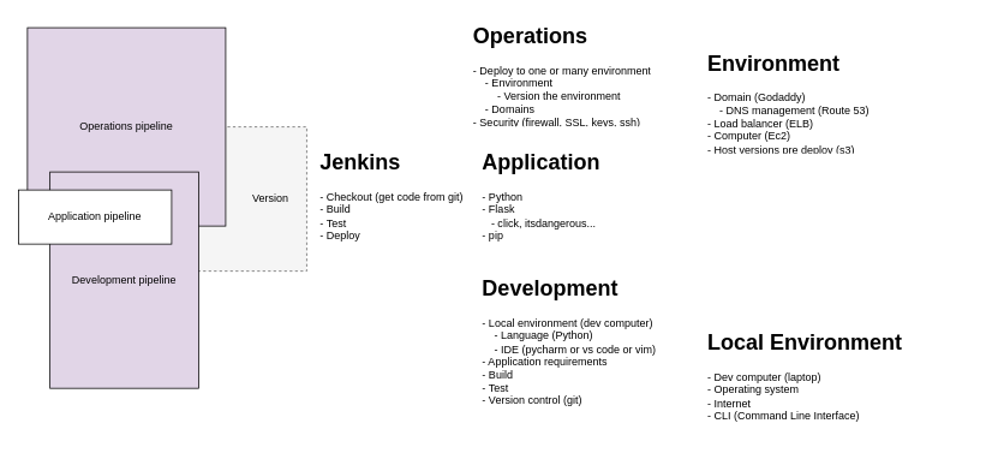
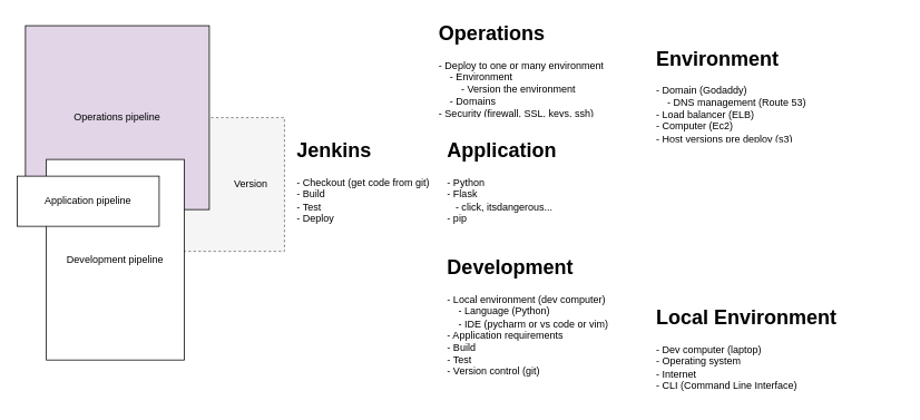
- <mxCell id="4" value="Development pipeline" style="rounded=0;whiteSpace=wrap;html=1;fillColor=#e1d5e7;" vertex="1" parent="1"><mxGeometry x="55" y="190" width="165" height="240" as="geometry" /></mxCell>
+ <mxCell id="4" value="Development pipeline" style="rounded=0;whiteSpace=wrap;html=1;" vertex="1" parent="1"><mxGeometry x="55" y="190" width="165" height="240" as="geometry" /></mxCell>
